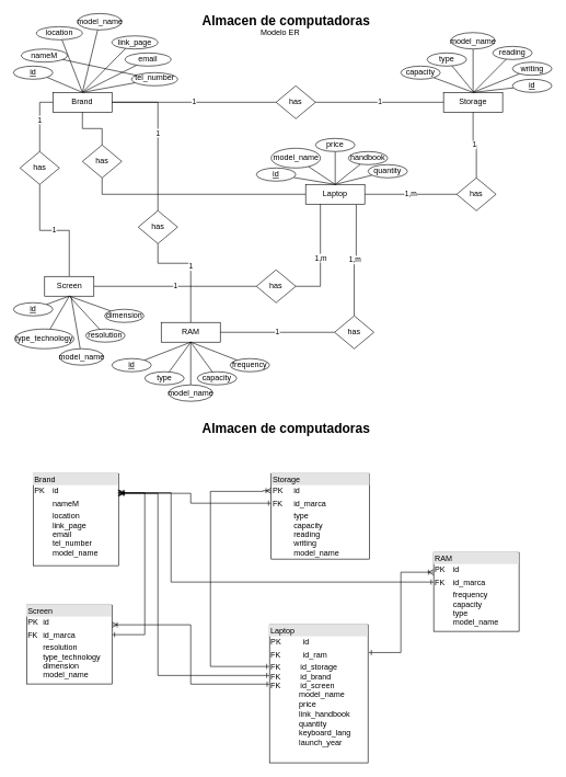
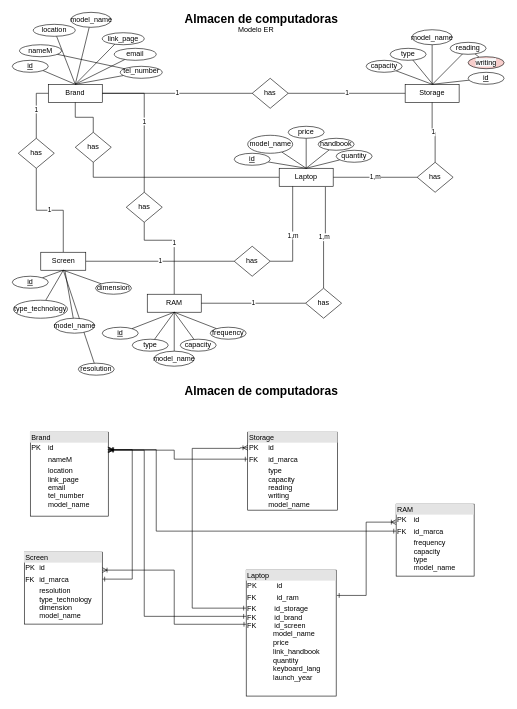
- <mxCell id="71" value="&#10;&#10;&lt;span style=&quot;color: rgb(0, 0, 0); font-family: helvetica; font-size: 12px; font-style: normal; font-weight: 400; letter-spacing: normal; text-align: left; text-indent: 0px; text-transform: none; word-spacing: 0px; background-color: rgb(248, 249, 250); display: inline; float: none;&quot;&gt;writing&lt;/span&gt;&#10;&#10;" style="ellipse;whiteSpace=wrap;html=1;align=center;" parent="1" vertex="1"><mxGeometry x="780" y="94" width="60" height="20" as="geometry" /></mxCell>
+ <mxCell id="71" value="&#10;&#10;&lt;span style=&quot;color: rgb(0, 0, 0); font-family: helvetica; font-size: 12px; font-style: normal; font-weight: 400; letter-spacing: normal; text-align: left; text-indent: 0px; text-transform: none; word-spacing: 0px; background-color: rgb(248, 249, 250); display: inline; float: none;&quot;&gt;writing&lt;/span&gt;&#10;&#10;" style="ellipse;whiteSpace=wrap;html=1;align=center;fillColor=#f8cecc;" parent="1" vertex="1"><mxGeometry x="780" y="94" width="60" height="20" as="geometry" /></mxCell>
- <mxCell id="70" style="edgeStyle=none;rounded=0;orthogonalLoop=1;jettySize=auto;html=1;startArrow=none;startFill=0;endArrow=none;endFill=0;entryX=0.5;entryY=0;entryDx=0;entryDy=0;" parent="1" source="71" target="7" edge="1"><mxGeometry relative="1" as="geometry"><mxPoint x="740" y="140" as="targetPoint" /></mxGeometry></mxCell>
+ <mxCell id="70" style="edgeStyle=none;rounded=0;orthogonalLoop=1;jettySize=auto;html=1;startArrow=none;startFill=0;endArrow=none;endFill=0;" parent="1" source="71" target="69" edge="1"><mxGeometry relative="1" as="geometry"><mxPoint x="740" y="140" as="targetPoint" /></mxGeometry></mxCell>
- <mxCell id="91" value="&lt;span style=&quot;text-align: left&quot;&gt;resolution&lt;/span&gt;" style="ellipse;whiteSpace=wrap;html=1;align=center;" parent="1" vertex="1"><mxGeometry x="130" y="500" width="60" height="20" as="geometry" /></mxCell>
+ <mxCell id="91" value="&lt;span style=&quot;text-align: left&quot;&gt;resolution&lt;/span&gt;" style="ellipse;whiteSpace=wrap;html=1;align=center;" parent="1" vertex="1"><mxGeometry x="130" y="605" width="60" height="20" as="geometry" /></mxCell>
